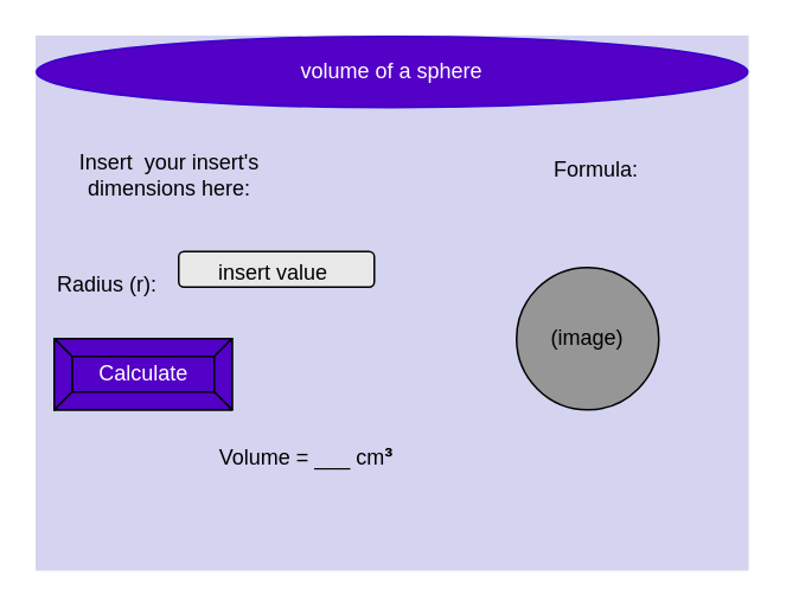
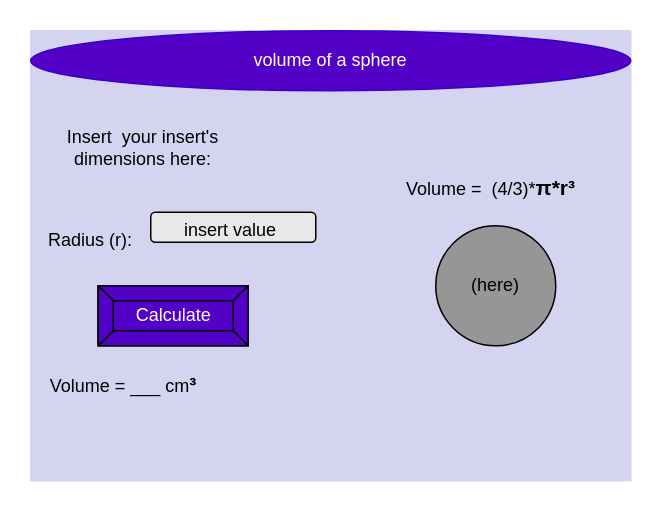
- <mxCell id="11" value="Formula:" style="text;html=1;strokeColor=none;fillColor=none;align=center;verticalAlign=middle;whiteSpace=wrap;rounded=0;fontColor=#000000;" parent="1" vertex="1"><mxGeometry x="305" y="80" width="60" height="30" as="geometry" /></mxCell>
+ <mxCell id="13" value="Volume =&amp;nbsp; (4/3)*&lt;b style=&quot;font-family: arial, sans-serif; font-size: 14px; text-align: left;&quot;&gt;π*r&lt;/b&gt;&lt;b style=&quot;font-family: arial, sans-serif; font-size: 14px; text-align: left;&quot;&gt;³&lt;/b&gt;" style="text;html=1;strokeColor=none;fillColor=none;align=center;verticalAlign=middle;whiteSpace=wrap;rounded=0;fontColor=#000000;" parent="1" vertex="1"><mxGeometry x="252" y="110" width="150" height="30" as="geometry" /></mxCell>
- <mxCell id="10" value="(image)" style="text;html=1;strokeColor=none;fillColor=none;align=center;verticalAlign=middle;whiteSpace=wrap;rounded=0;fontColor=#000000;" parent="1" vertex="1"><mxGeometry x="300" y="175" width="60" height="30" as="geometry" /></mxCell>
+ <mxCell id="10" value="(here)" style="text;html=1;strokeColor=none;fillColor=none;align=center;verticalAlign=middle;whiteSpace=wrap;rounded=0;fontColor=#000000;" parent="1" vertex="1"><mxGeometry x="300" y="175" width="60" height="30" as="geometry" /></mxCell>
- <mxCell id="4" value="Calculate" style="labelPosition=center;verticalLabelPosition=middle;align=center;html=1;shape=mxgraph.basic.button;dx=10;fillColor=#5300C7;strokeColor=#000000;fontColor=#FFFFFF;" parent="1" vertex="1"><mxGeometry x="30" y="190" width="100" height="40" as="geometry" /></mxCell>
+ <mxCell id="4" value="Calculate" style="labelPosition=center;verticalLabelPosition=middle;align=center;html=1;shape=mxgraph.basic.button;dx=10;fillColor=#5300C7;strokeColor=#000000;fontColor=#FFFFFF;" parent="1" vertex="1"><mxGeometry x="65" y="190" width="100" height="40" as="geometry" /></mxCell>
- <mxCell id="12" value="Volume = ___ cm&lt;b style=&quot;font-family: &amp;#34;arial&amp;#34; , sans-serif ; font-size: 14px ; text-align: left&quot;&gt;³&lt;/b&gt;" style="text;html=1;strokeColor=none;fillColor=none;align=center;verticalAlign=middle;whiteSpace=wrap;rounded=0;fontColor=#000000;" parent="1" vertex="1"><mxGeometry x="117" y="241" width="110" height="30" as="geometry" /></mxCell>
+ <mxCell id="12" value="Volume = ___ cm&lt;b style=&quot;font-family: &amp;#34;arial&amp;#34; , sans-serif ; font-size: 14px ; text-align: left&quot;&gt;³&lt;/b&gt;" style="text;html=1;strokeColor=none;fillColor=none;align=center;verticalAlign=middle;whiteSpace=wrap;rounded=0;fontColor=#000000;" parent="1" vertex="1"><mxGeometry x="27" y="241" width="110" height="30" as="geometry" /></mxCell>
